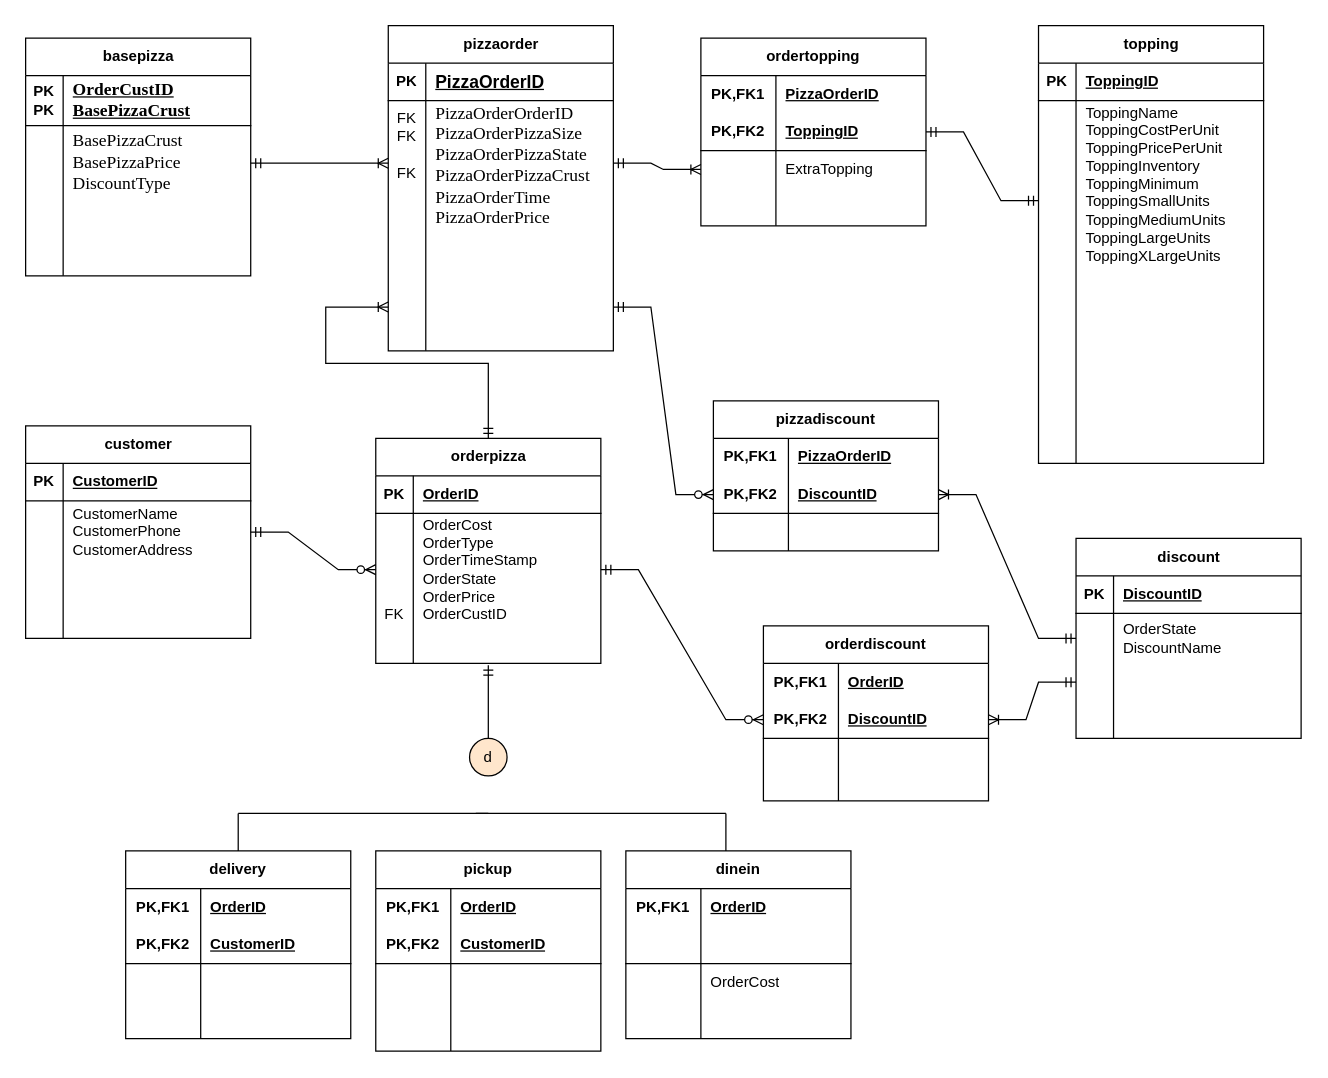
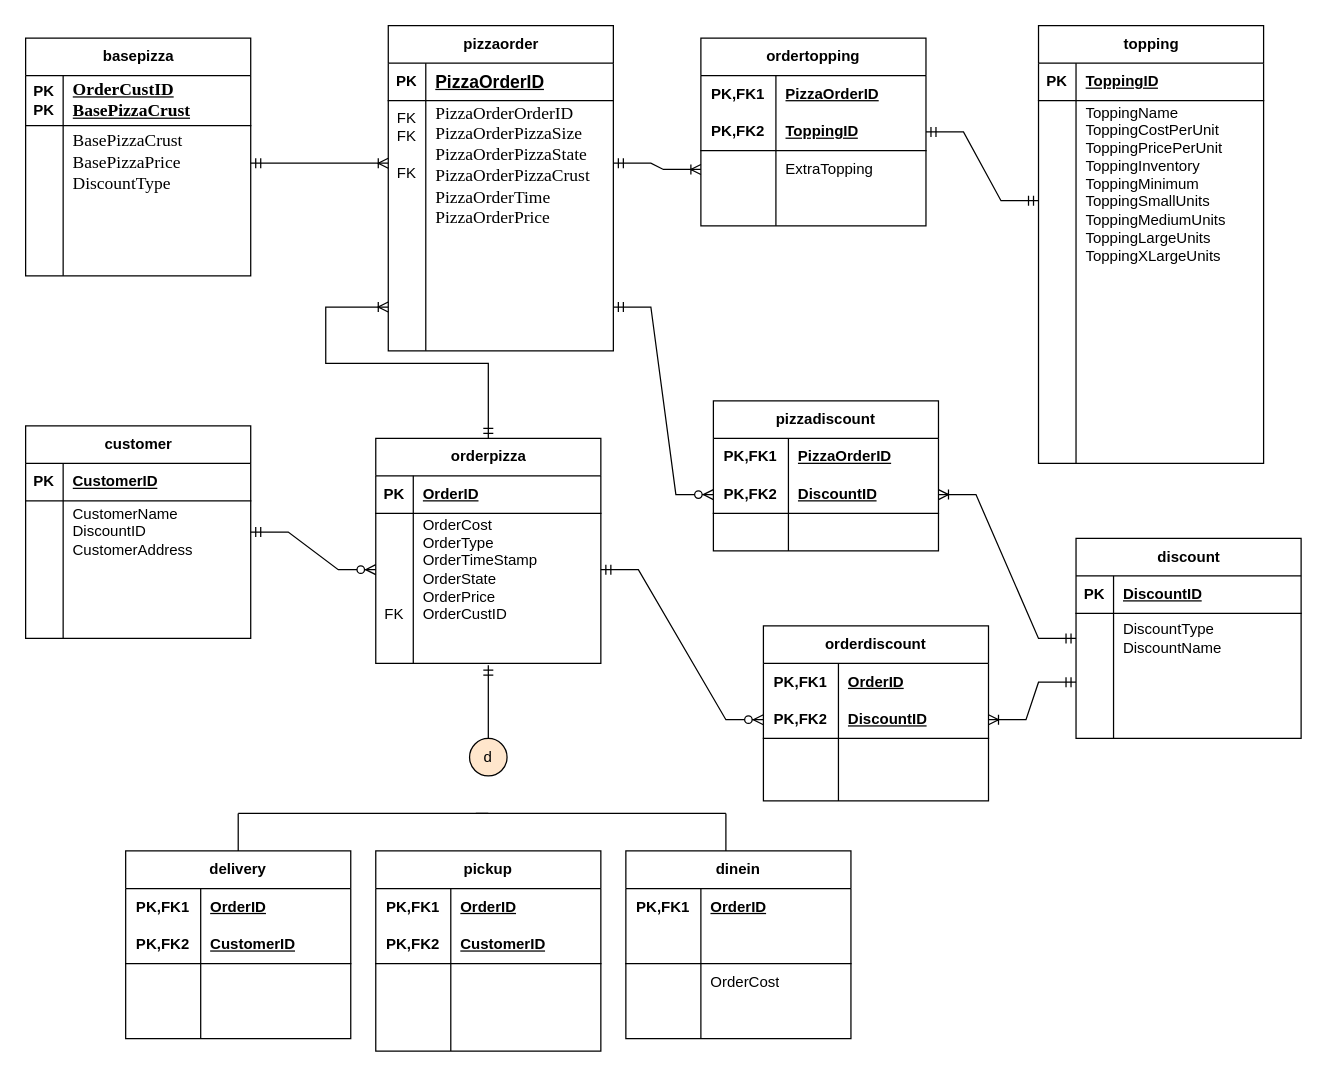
- <mxCell id="107" value="CustomerName&lt;br&gt;CustomerPhone&lt;br&gt;CustomerAddress" style="shape=partialRectangle;connectable=0;fillColor=none;top=0;left=0;bottom=0;right=0;align=left;spacingLeft=6;overflow=hidden;whiteSpace=wrap;html=1;" vertex="1" parent="105"><mxGeometry x="30" width="150" height="50" as="geometry"><mxRectangle width="150" height="50" as="alternateBounds" /></mxGeometry></mxCell>
+ <mxCell id="107" value="CustomerName&lt;br&gt;DiscountID&lt;br&gt;CustomerAddress" style="shape=partialRectangle;connectable=0;fillColor=none;top=0;left=0;bottom=0;right=0;align=left;spacingLeft=6;overflow=hidden;whiteSpace=wrap;html=1;" vertex="1" parent="105"><mxGeometry x="30" width="150" height="50" as="geometry"><mxRectangle width="150" height="50" as="alternateBounds" /></mxGeometry></mxCell>
- <mxCell id="71" value="OrderState&lt;br&gt;DiscountName" style="shape=partialRectangle;connectable=0;fillColor=none;top=0;left=0;bottom=0;right=0;align=left;spacingLeft=6;overflow=hidden;whiteSpace=wrap;html=1;" vertex="1" parent="69"><mxGeometry x="30" width="150" height="40" as="geometry"><mxRectangle width="150" height="40" as="alternateBounds" /></mxGeometry></mxCell>
+ <mxCell id="71" value="DiscountType&lt;br&gt;DiscountName" style="shape=partialRectangle;connectable=0;fillColor=none;top=0;left=0;bottom=0;right=0;align=left;spacingLeft=6;overflow=hidden;whiteSpace=wrap;html=1;" vertex="1" parent="69"><mxGeometry x="30" width="150" height="40" as="geometry"><mxRectangle width="150" height="40" as="alternateBounds" /></mxGeometry></mxCell>
